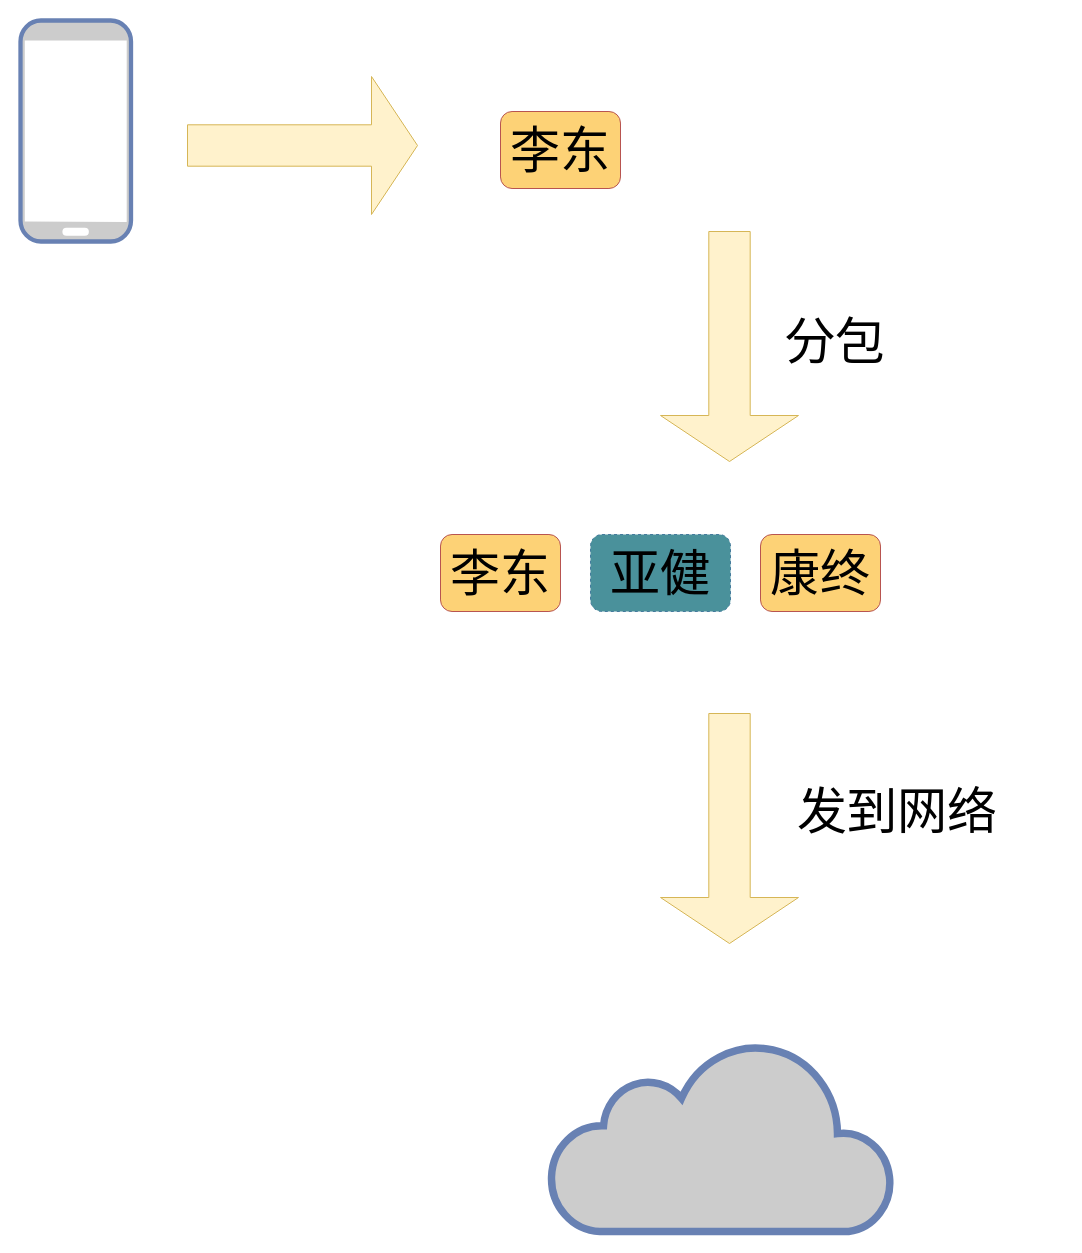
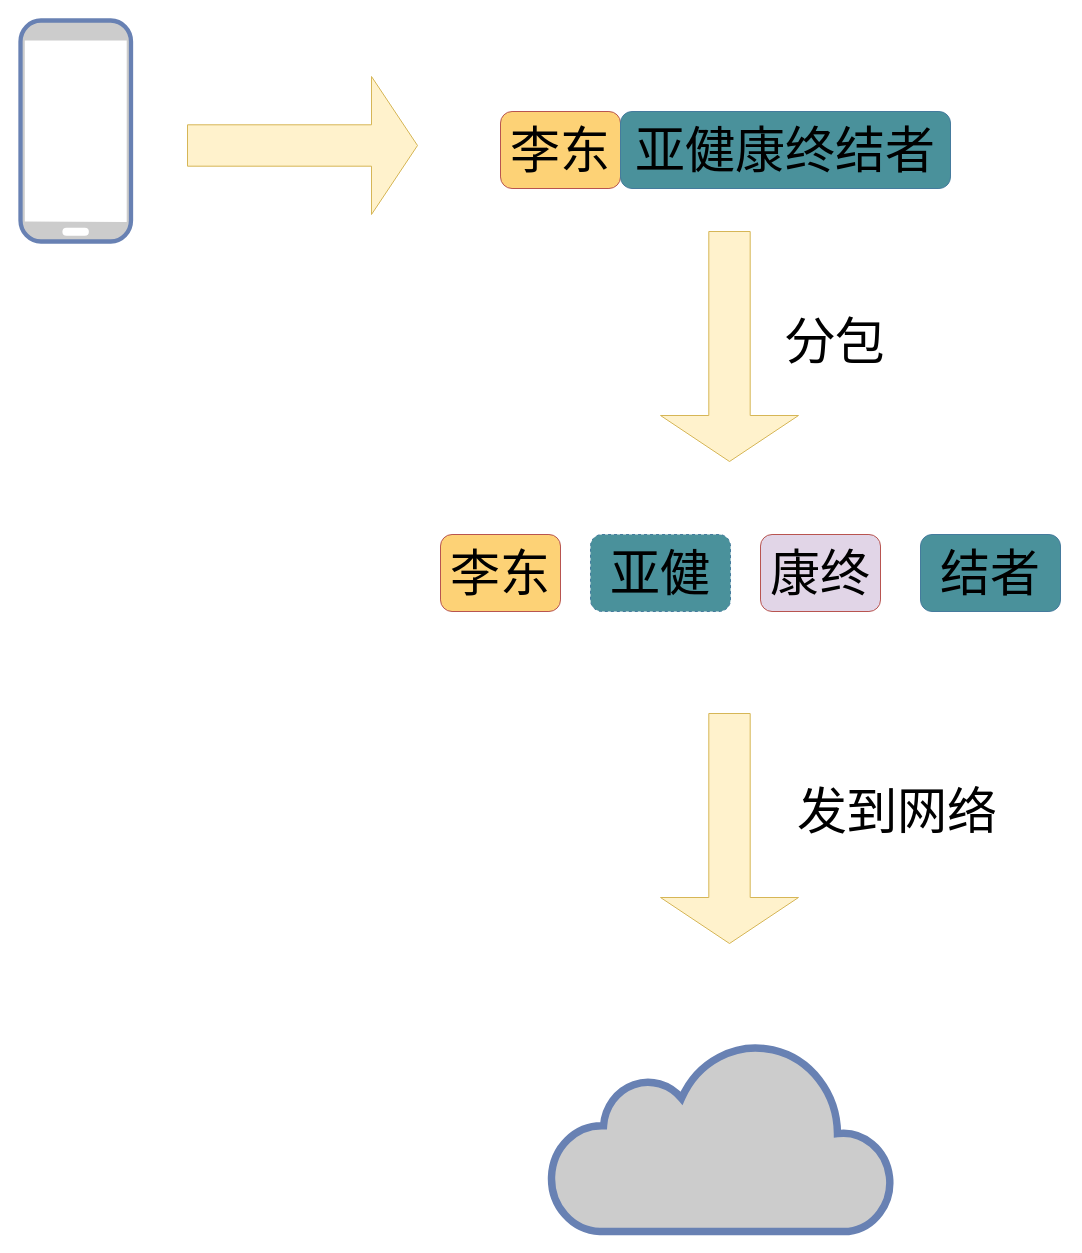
+ <mxCell id="3" value="亚健康终结者" style="rounded=1;strokeColor=#457B9D;fontSize=50;fontFamily=Helvetica;fillColor=#4A919B;labelBackgroundColor=none;labelBorderColor=none;whiteSpace=wrap;html=1;" parent="1" vertex="1"><mxGeometry x="620" y="111" width="330" height="77" as="geometry" /></mxCell>
- <mxCell id="6" value="康终" style="rounded=1;strokeColor=#b85450;fontSize=50;fontFamily=Helvetica;fillColor=#FDD276;labelBackgroundColor=none;labelBorderColor=none;whiteSpace=wrap;html=1;" parent="1" vertex="1"><mxGeometry x="760" y="534" width="120" height="77" as="geometry" /></mxCell>
+ <mxCell id="6" value="康终" style="rounded=1;strokeColor=#b85450;fontSize=50;fontFamily=Helvetica;fillColor=#e1d5e7;labelBackgroundColor=none;labelBorderColor=none;whiteSpace=wrap;html=1;" parent="1" vertex="1"><mxGeometry x="760" y="534" width="120" height="77" as="geometry" /></mxCell>
+ <mxCell id="7" value="结者" style="rounded=1;strokeColor=#457B9D;fontSize=50;fontFamily=Helvetica;fillColor=#4A919B;labelBackgroundColor=none;labelBorderColor=none;whiteSpace=wrap;html=1;" parent="1" vertex="1"><mxGeometry x="920" y="534" width="140" height="77" as="geometry" /></mxCell>
